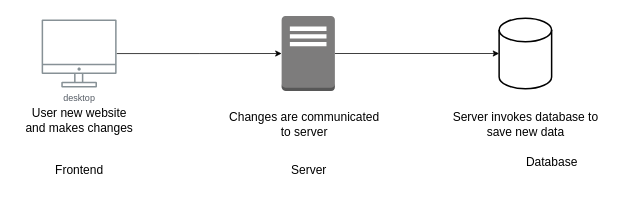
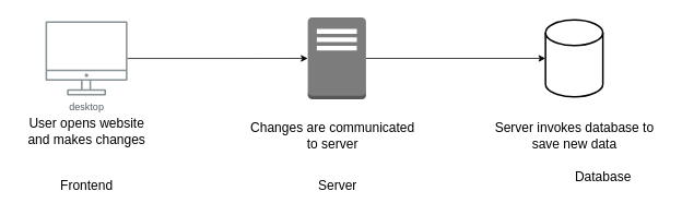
- <mxCell id="4" value="&lt;font style=&quot;font-size: 16px;&quot;&gt;User new website&lt;br&gt;and makes changes&lt;br&gt;&lt;/font&gt;" style="text;html=1;align=center;verticalAlign=middle;resizable=0;points=[];autosize=1;strokeColor=none;fillColor=none;" parent="1" vertex="1"><mxGeometry x="20" y="135" width="170" height="50" as="geometry" /></mxCell>
+ <mxCell id="4" value="&lt;font style=&quot;font-size: 16px;&quot;&gt;User opens website&lt;br&gt;and makes changes&lt;br&gt;&lt;/font&gt;" style="text;html=1;align=center;verticalAlign=middle;resizable=0;points=[];autosize=1;strokeColor=none;fillColor=none;" parent="1" vertex="1"><mxGeometry x="20" y="135" width="170" height="50" as="geometry" /></mxCell>
